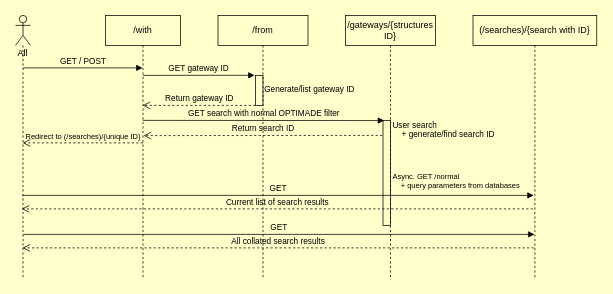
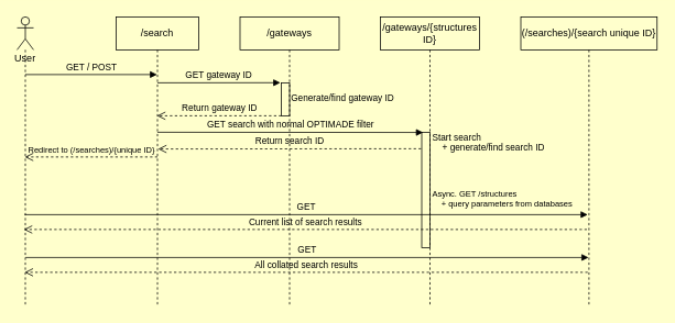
- <mxCell id="3" value="/with" style="shape=umlLifeline;perimeter=lifelinePerimeter;whiteSpace=wrap;html=1;container=1;collapsible=0;recursiveResize=0;outlineConnect=0;fillColor=none;strokeColor=#000000;fontColor=#000000;" parent="1" vertex="1"><mxGeometry x="140" y="20" width="100" height="350" as="geometry" /></mxCell>
+ <mxCell id="3" value="/search" style="shape=umlLifeline;perimeter=lifelinePerimeter;whiteSpace=wrap;html=1;container=1;collapsible=0;recursiveResize=0;outlineConnect=0;fillColor=none;strokeColor=#000000;fontColor=#000000;" parent="1" vertex="1"><mxGeometry x="140" y="20" width="100" height="350" as="geometry" /></mxCell>
- <mxCell id="13" value="/from" style="shape=umlLifeline;perimeter=lifelinePerimeter;whiteSpace=wrap;html=1;container=1;collapsible=0;recursiveResize=0;outlineConnect=0;fillColor=none;strokeColor=#000000;fontColor=#000000;" vertex="1" parent="1"><mxGeometry x="290" y="20" width="120" height="350" as="geometry" /></mxCell>
+ <mxCell id="13" value="/gateways" style="shape=umlLifeline;perimeter=lifelinePerimeter;whiteSpace=wrap;html=1;container=1;collapsible=0;recursiveResize=0;outlineConnect=0;fillColor=none;strokeColor=#000000;fontColor=#000000;" vertex="1" parent="1"><mxGeometry x="290" y="20" width="120" height="350" as="geometry" /></mxCell>
- <mxCell id="9" value="(/searches)/{search with ID}" style="shape=umlLifeline;perimeter=lifelinePerimeter;whiteSpace=wrap;html=1;container=1;collapsible=0;recursiveResize=0;outlineConnect=0;strokeColor=#000000;fillColor=none;fontColor=#000000;size=40;" parent="1" vertex="1"><mxGeometry x="630" y="20" width="165" height="350" as="geometry" /></mxCell>
+ <mxCell id="9" value="(/searches)/{search unique ID}" style="shape=umlLifeline;perimeter=lifelinePerimeter;whiteSpace=wrap;html=1;container=1;collapsible=0;recursiveResize=0;outlineConnect=0;strokeColor=#000000;fillColor=none;fontColor=#000000;size=40;" parent="1" vertex="1"><mxGeometry x="630" y="20" width="165" height="350" as="geometry" /></mxCell>
- <mxCell id="2" value="All" style="shape=umlLifeline;participant=umlActor;perimeter=lifelinePerimeter;whiteSpace=wrap;html=1;container=1;collapsible=0;recursiveResize=0;verticalAlign=top;spacingTop=36;outlineConnect=0;fillColor=none;strokeColor=#000000;fontColor=#000000;size=40;" parent="1" vertex="1"><mxGeometry x="20" y="20" width="20" height="350" as="geometry" /></mxCell>
+ <mxCell id="2" value="User" style="shape=umlLifeline;participant=umlActor;perimeter=lifelinePerimeter;whiteSpace=wrap;html=1;container=1;collapsible=0;recursiveResize=0;verticalAlign=top;spacingTop=36;outlineConnect=0;fillColor=none;strokeColor=#000000;fontColor=#000000;size=40;" parent="1" vertex="1"><mxGeometry x="20" y="20" width="20" height="350" as="geometry" /></mxCell>
- <mxCell id="21" value="&lt;span style=&quot;color: rgb(0, 0, 0); font-family: helvetica; font-size: 11px; font-style: normal; font-weight: 400; letter-spacing: normal; text-align: left; text-indent: 0px; text-transform: none; word-spacing: 0px; display: inline; float: none;&quot;&gt;Generate/list gateway ID&lt;/span&gt;" style="text;whiteSpace=wrap;html=1;fontSize=10;fontColor=#000000;labelBackgroundColor=none;" vertex="1" parent="1"><mxGeometry x="350" y="105" width="150" height="30" as="geometry" /></mxCell>
+ <mxCell id="21" value="&lt;span style=&quot;color: rgb(0, 0, 0); font-family: helvetica; font-size: 11px; font-style: normal; font-weight: 400; letter-spacing: normal; text-align: left; text-indent: 0px; text-transform: none; word-spacing: 0px; display: inline; float: none;&quot;&gt;Generate/find gateway ID&lt;/span&gt;" style="text;whiteSpace=wrap;html=1;fontSize=10;fontColor=#000000;labelBackgroundColor=none;" vertex="1" parent="1"><mxGeometry x="350" y="105" width="150" height="30" as="geometry" /></mxCell>
- <mxCell id="18" value="&lt;span style=&quot;color: rgb(0 , 0 , 0) ; font-family: &amp;#34;helvetica&amp;#34; ; font-size: 11px ; font-style: normal ; font-weight: 400 ; letter-spacing: normal ; text-align: left ; text-indent: 0px ; text-transform: none ; word-spacing: 0px ; display: inline ; float: none&quot;&gt;User search&lt;/span&gt;&lt;br style=&quot;color: rgb(0 , 0 , 0) ; font-family: &amp;#34;helvetica&amp;#34; ; font-size: 11px ; font-style: normal ; font-weight: 400 ; letter-spacing: normal ; text-align: left ; text-indent: 0px ; text-transform: none ; word-spacing: 0px&quot;&gt;&lt;span style=&quot;color: rgb(0 , 0 , 0) ; font-family: &amp;#34;helvetica&amp;#34; ; font-size: 11px ; font-style: normal ; font-weight: 400 ; letter-spacing: normal ; text-align: left ; text-indent: 0px ; text-transform: none ; word-spacing: 0px ; display: inline ; float: none&quot;&gt;&amp;nbsp; &amp;nbsp; + generate/find search ID&lt;/span&gt;" style="text;whiteSpace=wrap;html=1;fontSize=10;fontColor=#000000;labelBackgroundColor=none;" vertex="1" parent="1"><mxGeometry x="521" y="153" width="140" height="40" as="geometry" /></mxCell>
+ <mxCell id="18" value="&lt;span style=&quot;color: rgb(0 , 0 , 0) ; font-family: &amp;#34;helvetica&amp;#34; ; font-size: 11px ; font-style: normal ; font-weight: 400 ; letter-spacing: normal ; text-align: left ; text-indent: 0px ; text-transform: none ; word-spacing: 0px ; display: inline ; float: none&quot;&gt;Start search&lt;/span&gt;&lt;br style=&quot;color: rgb(0 , 0 , 0) ; font-family: &amp;#34;helvetica&amp;#34; ; font-size: 11px ; font-style: normal ; font-weight: 400 ; letter-spacing: normal ; text-align: left ; text-indent: 0px ; text-transform: none ; word-spacing: 0px&quot;&gt;&lt;span style=&quot;color: rgb(0 , 0 , 0) ; font-family: &amp;#34;helvetica&amp;#34; ; font-size: 11px ; font-style: normal ; font-weight: 400 ; letter-spacing: normal ; text-align: left ; text-indent: 0px ; text-transform: none ; word-spacing: 0px ; display: inline ; float: none&quot;&gt;&amp;nbsp; &amp;nbsp; + generate/find search ID&lt;/span&gt;" style="text;whiteSpace=wrap;html=1;fontSize=10;fontColor=#000000;labelBackgroundColor=none;" vertex="1" parent="1"><mxGeometry x="521" y="153" width="140" height="40" as="geometry" /></mxCell>
- <mxCell id="16" value="Async. GET /normal&lt;br&gt;&amp;nbsp; &amp;nbsp; + query parameters from databases" style="text;html=1;align=left;verticalAlign=middle;resizable=0;points=[];autosize=1;fontColor=#000000;fontSize=10;" vertex="1" parent="1"><mxGeometry x="521" y="225" width="190" height="30" as="geometry" /></mxCell>
+ <mxCell id="16" value="Async. GET /structures&lt;br&gt;&amp;nbsp; &amp;nbsp; + query parameters from databases" style="text;html=1;align=left;verticalAlign=middle;resizable=0;points=[];autosize=1;fontColor=#000000;fontSize=10;" vertex="1" parent="1"><mxGeometry x="521" y="225" width="190" height="30" as="geometry" /></mxCell>
